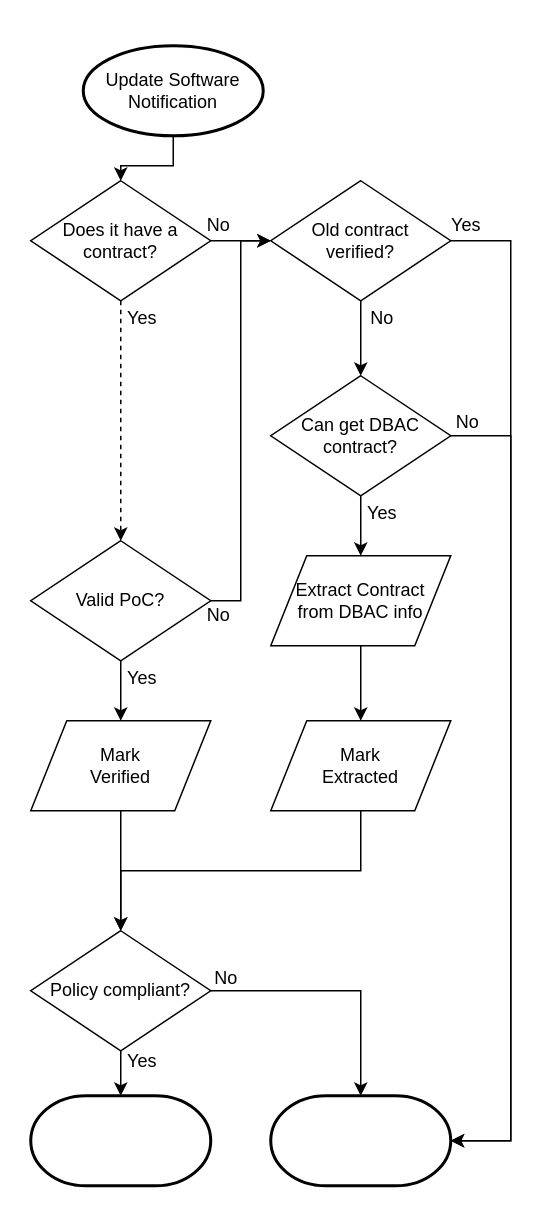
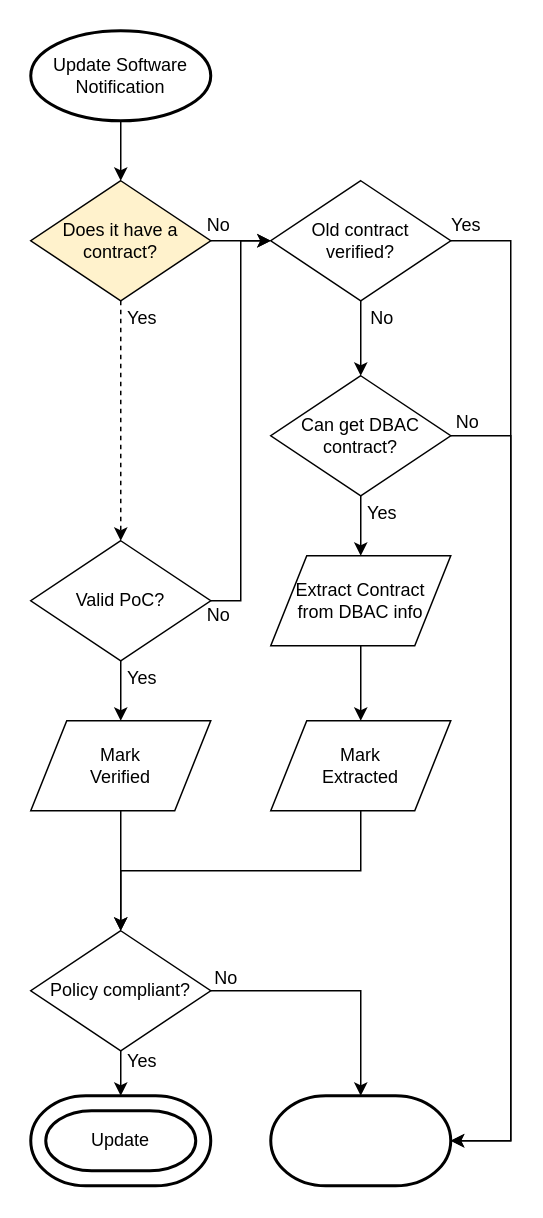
- <mxCell id="3" value="Update Software Notification" style="strokeWidth=2;html=1;shape=mxgraph.flowchart.start_1;whiteSpace=wrap;" parent="1" vertex="1"><mxGeometry x="55" y="30" width="120" height="60" as="geometry" /></mxCell>
+ <mxCell id="3" value="Update Software Notification" style="strokeWidth=2;html=1;shape=mxgraph.flowchart.start_1;whiteSpace=wrap;" parent="1" vertex="1"><mxGeometry x="20" y="20" width="120" height="60" as="geometry" /></mxCell>
- <mxCell id="6" value="Does it have a contract?" style="rhombus;whiteSpace=wrap;html=1;" parent="1" vertex="1"><mxGeometry x="20" y="120" width="120" height="80" as="geometry" /></mxCell>
+ <mxCell id="6" value="Does it have a contract?" style="rhombus;whiteSpace=wrap;html=1;fillColor=#fff2cc;" parent="1" vertex="1"><mxGeometry x="20" y="120" width="120" height="80" as="geometry" /></mxCell>
+ <mxCell id="22" value="Update" style="strokeWidth=2;html=1;shape=mxgraph.flowchart.terminator;whiteSpace=wrap;" parent="20" vertex="1"><mxGeometry x="10" y="10" width="100" height="40" as="geometry" /></mxCell>
